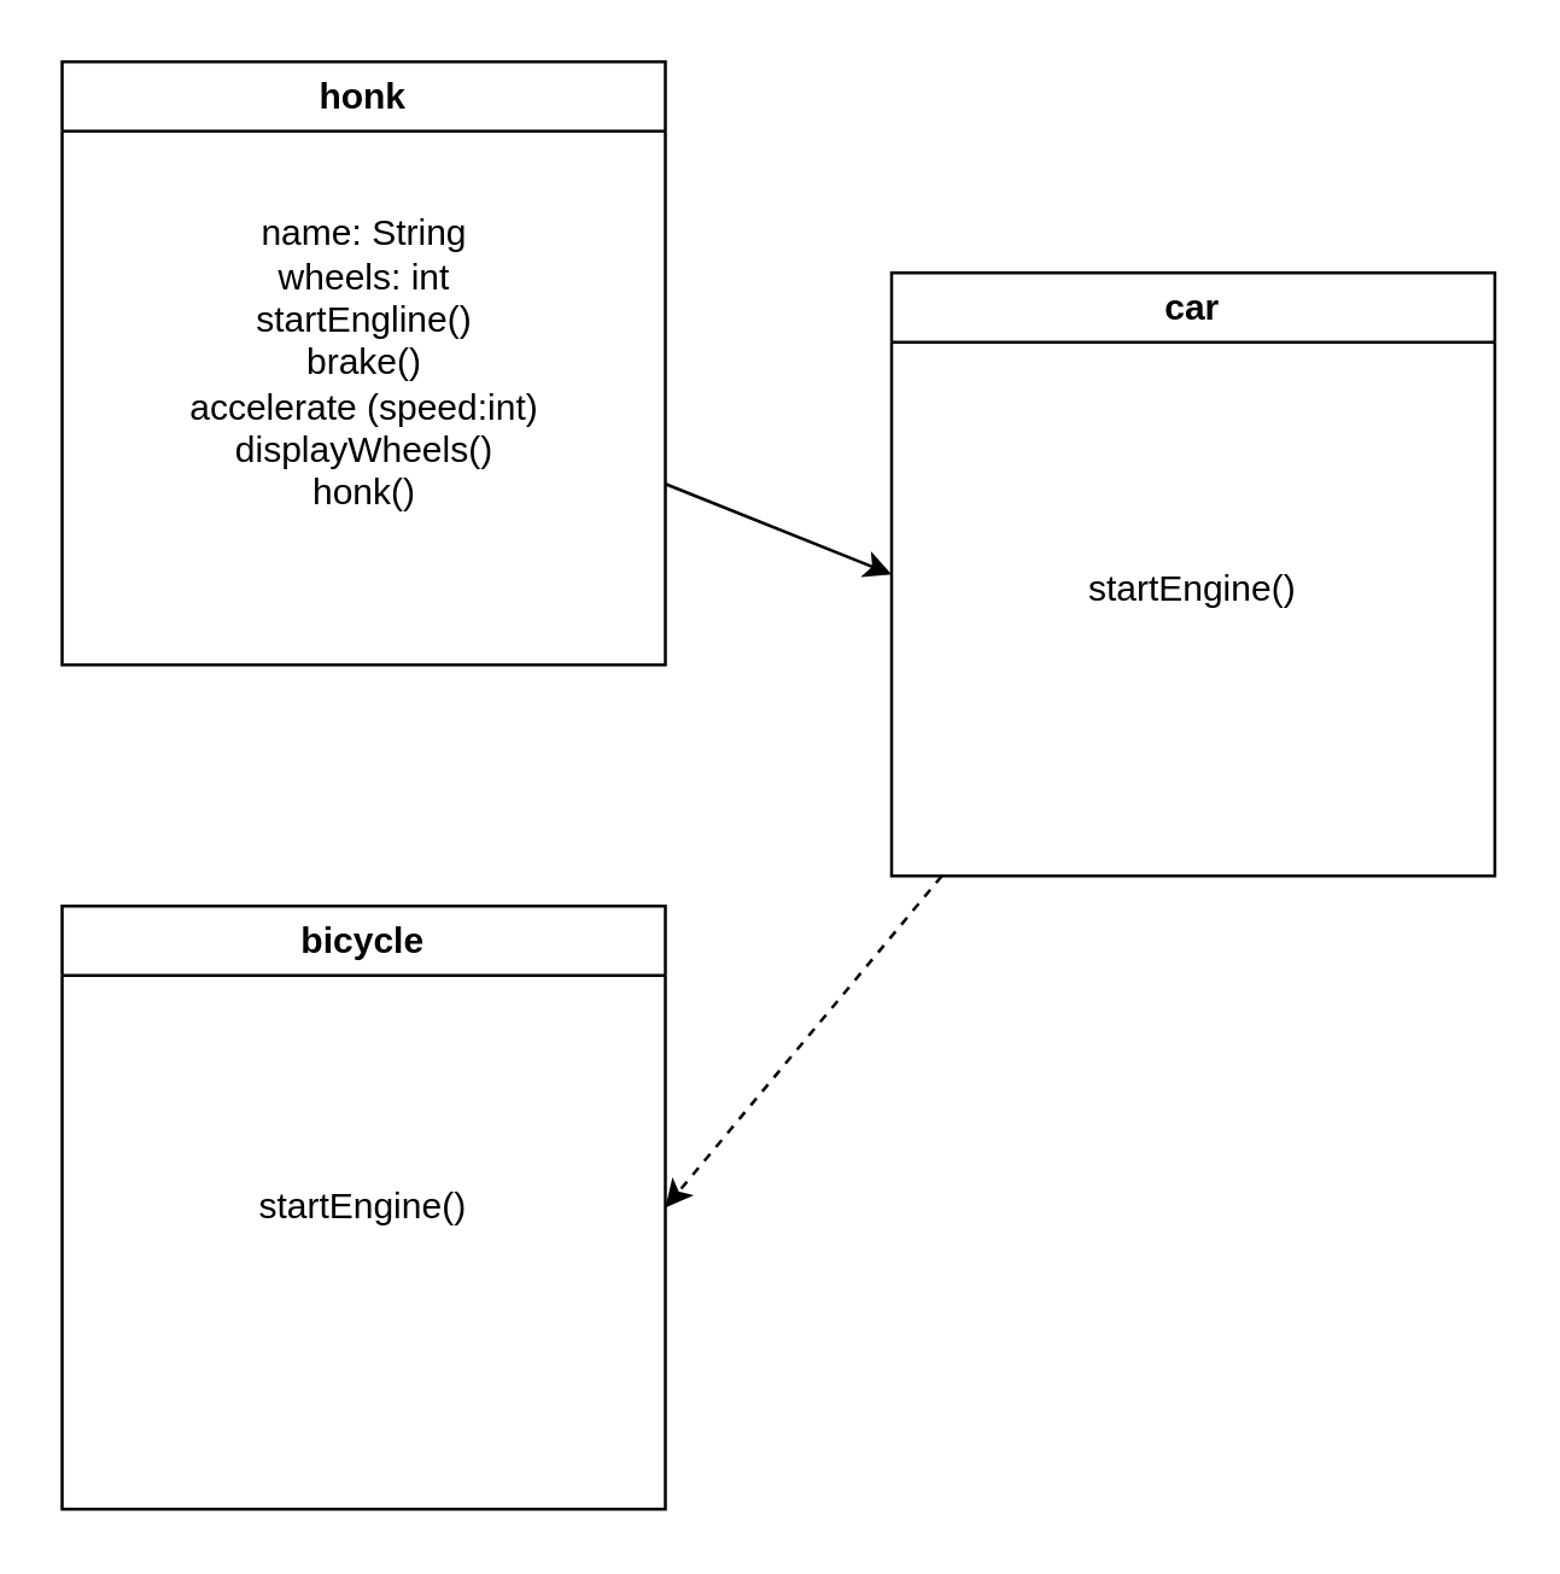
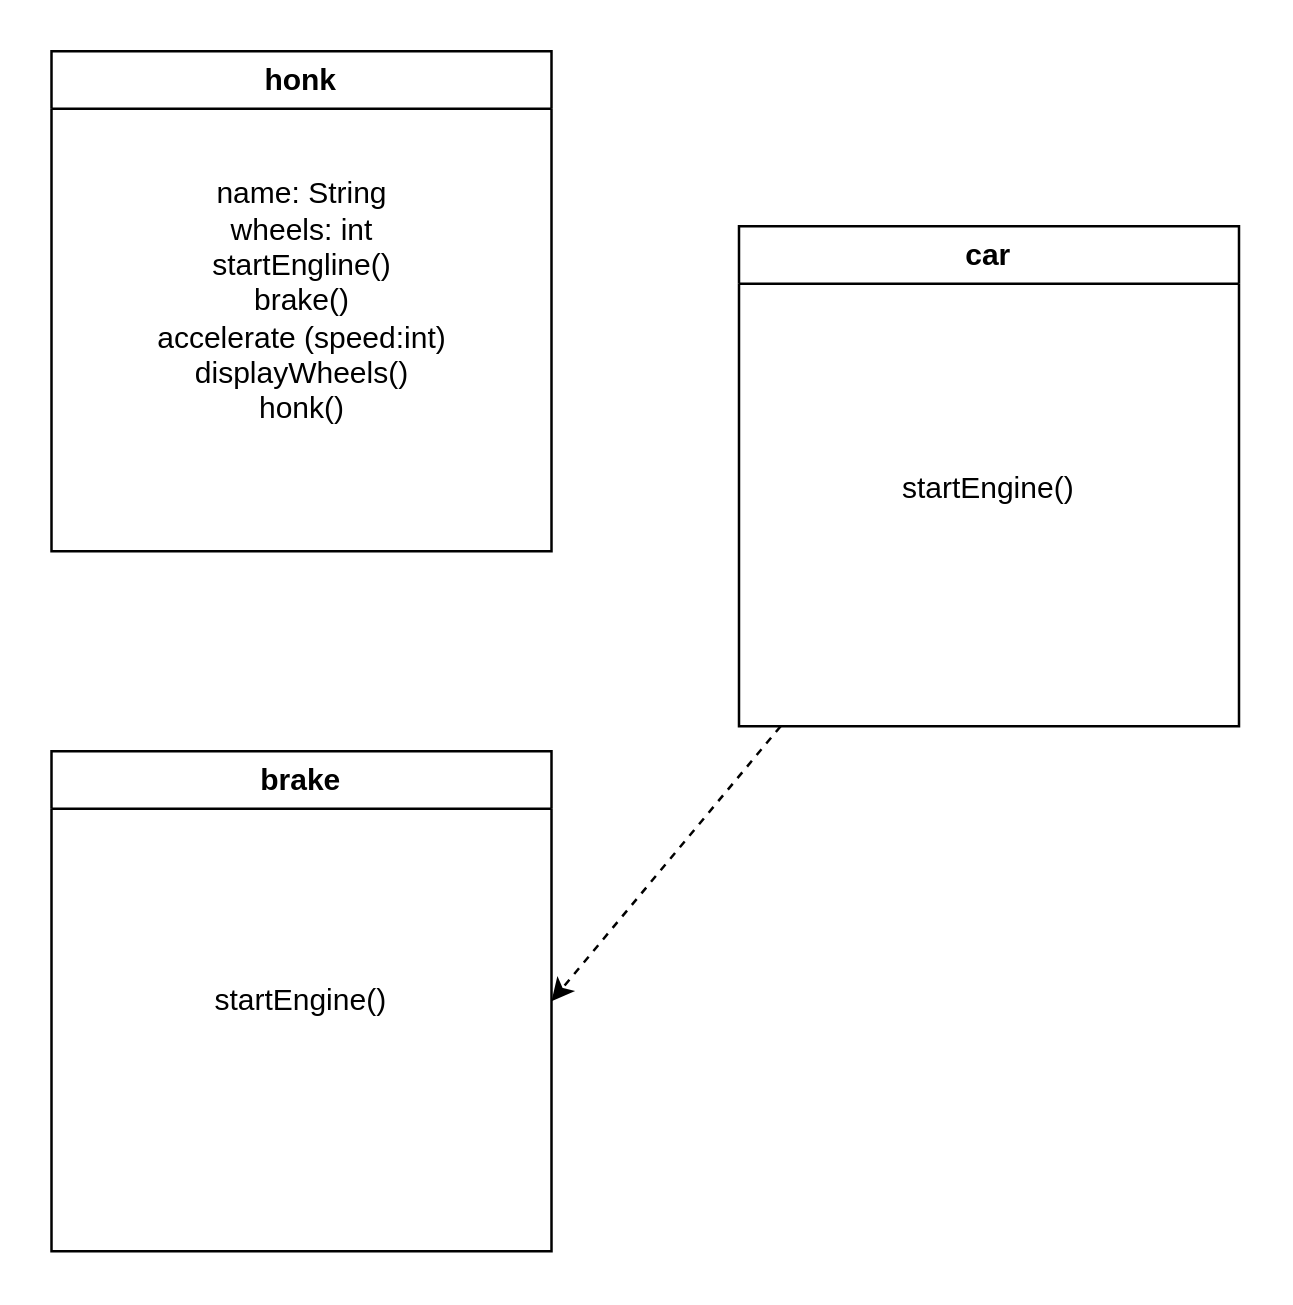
- <mxCell id="2" style="edgeStyle=none;html=1;entryX=0;entryY=0.5;entryDx=0;entryDy=0;" edge="1" parent="1" source="3" target="6"><mxGeometry relative="1" as="geometry" /></mxCell>
- <mxCell id="8" value="bicycle" style="swimlane;whiteSpace=wrap;html=1;" vertex="1" parent="1"><mxGeometry x="20" y="300" width="200" height="200" as="geometry" /></mxCell>
+ <mxCell id="8" value="brake" style="swimlane;whiteSpace=wrap;html=1;" vertex="1" parent="1"><mxGeometry x="20" y="300" width="200" height="200" as="geometry" /></mxCell>
